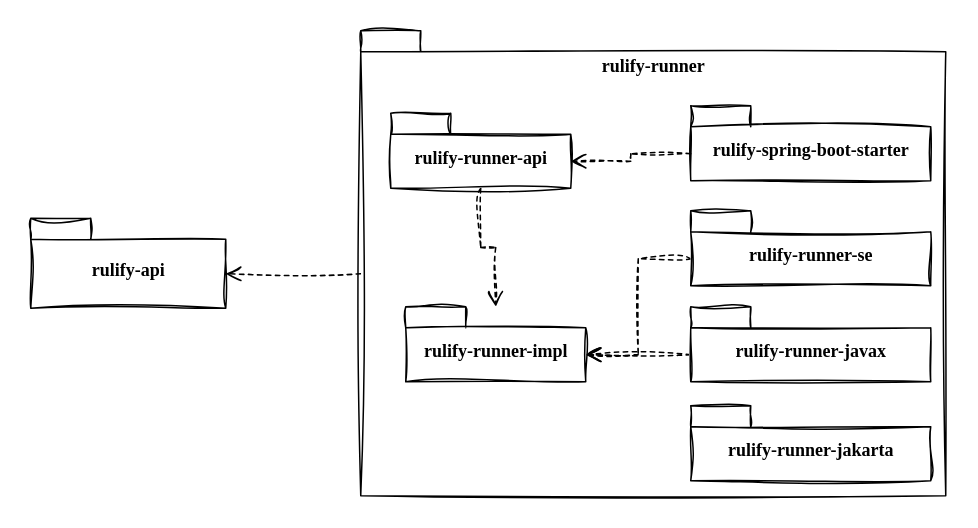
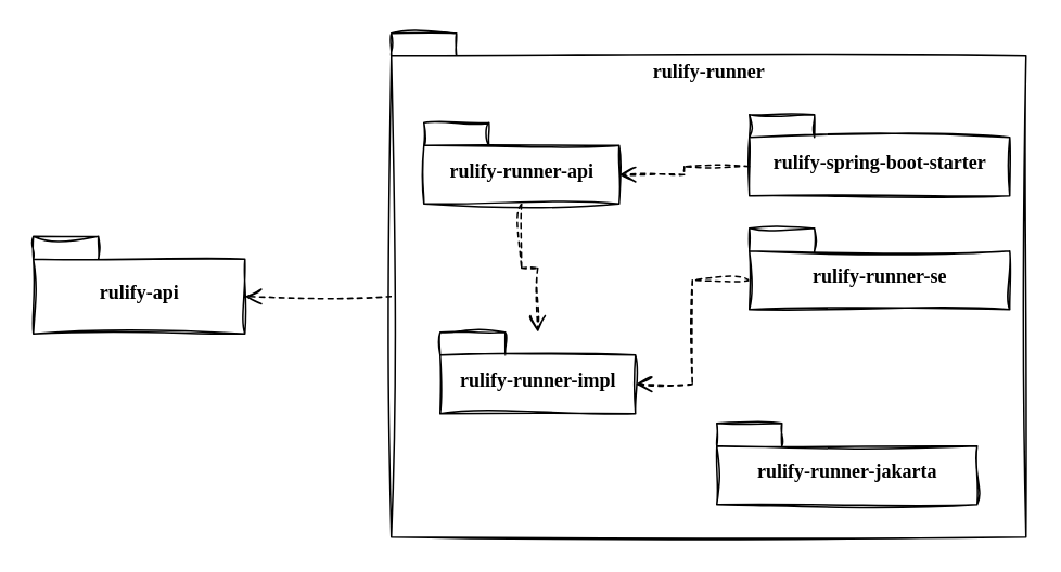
- <mxCell id="13" value="rulify-runner-javax" style="shape=folder;fontStyle=1;spacingTop=10;tabWidth=40;tabHeight=14;tabPosition=left;html=1;sketch=1;curveFitting=1;jiggle=2;fontFamily=Comic Sans MS;" vertex="1" parent="1"><mxGeometry x="460" y="204" width="160" height="50" as="geometry" /></mxCell>
- <mxCell id="12" style="edgeStyle=orthogonalEdgeStyle;rounded=0;orthogonalLoop=1;jettySize=auto;html=1;exitX=0;exitY=0;exitDx=0;exitDy=32;exitPerimeter=0;dashed=1;endArrow=open;endFill=0;endSize=8;entryX=0;entryY=0;entryDx=120;entryDy=32;entryPerimeter=0;sketch=1;curveFitting=1;jiggle=2;fontFamily=Comic Sans MS;" edge="1" parent="1" source="13" target="7"><mxGeometry relative="1" as="geometry" /></mxCell>
- <mxCell id="14" value="rulify-runner-jakarta" style="shape=folder;fontStyle=1;spacingTop=10;tabWidth=40;tabHeight=14;tabPosition=left;html=1;sketch=1;curveFitting=1;jiggle=2;fontFamily=Comic Sans MS;" vertex="1" parent="1"><mxGeometry x="460" y="270" width="160" height="50" as="geometry" /></mxCell>
+ <mxCell id="14" value="rulify-runner-jakarta" style="shape=folder;fontStyle=1;spacingTop=10;tabWidth=40;tabHeight=14;tabPosition=left;html=1;sketch=1;curveFitting=1;jiggle=2;fontFamily=Comic Sans MS;" vertex="1" parent="1"><mxGeometry x="440" y="260" width="160" height="50" as="geometry" /></mxCell>
